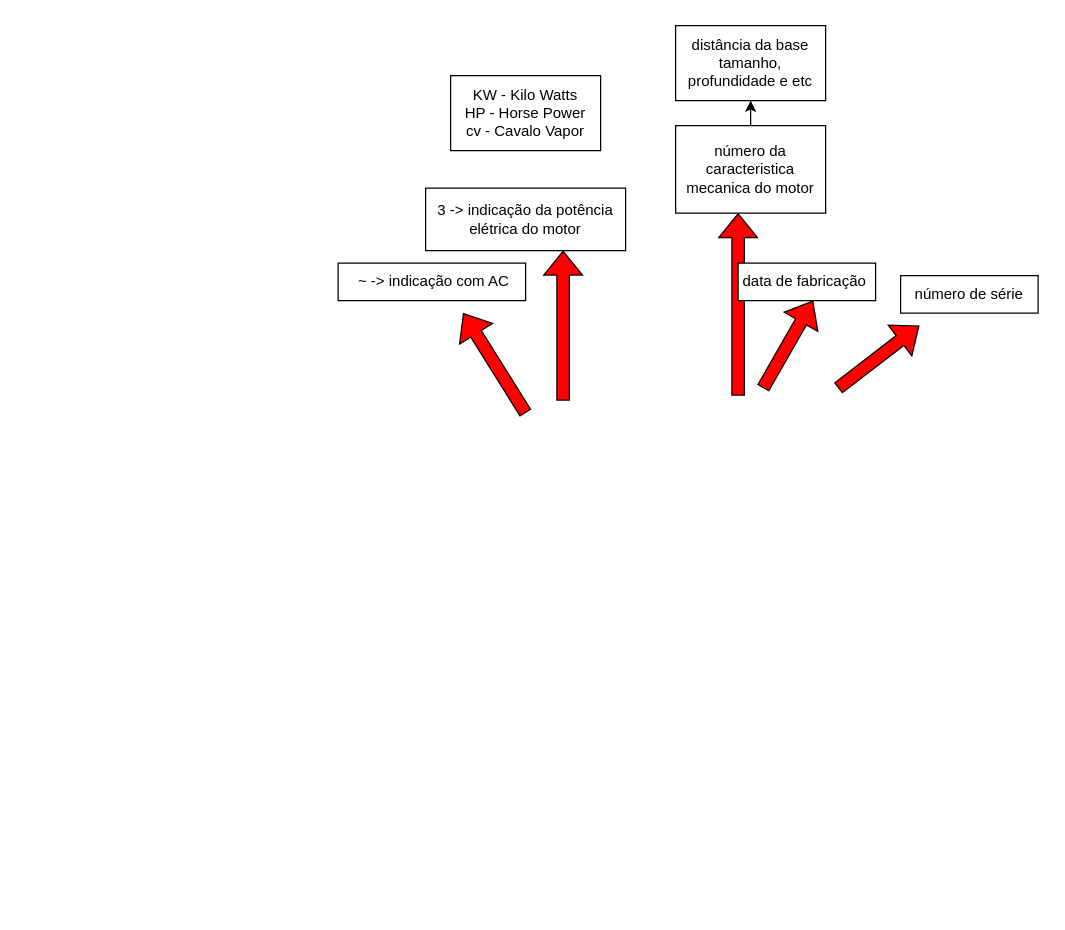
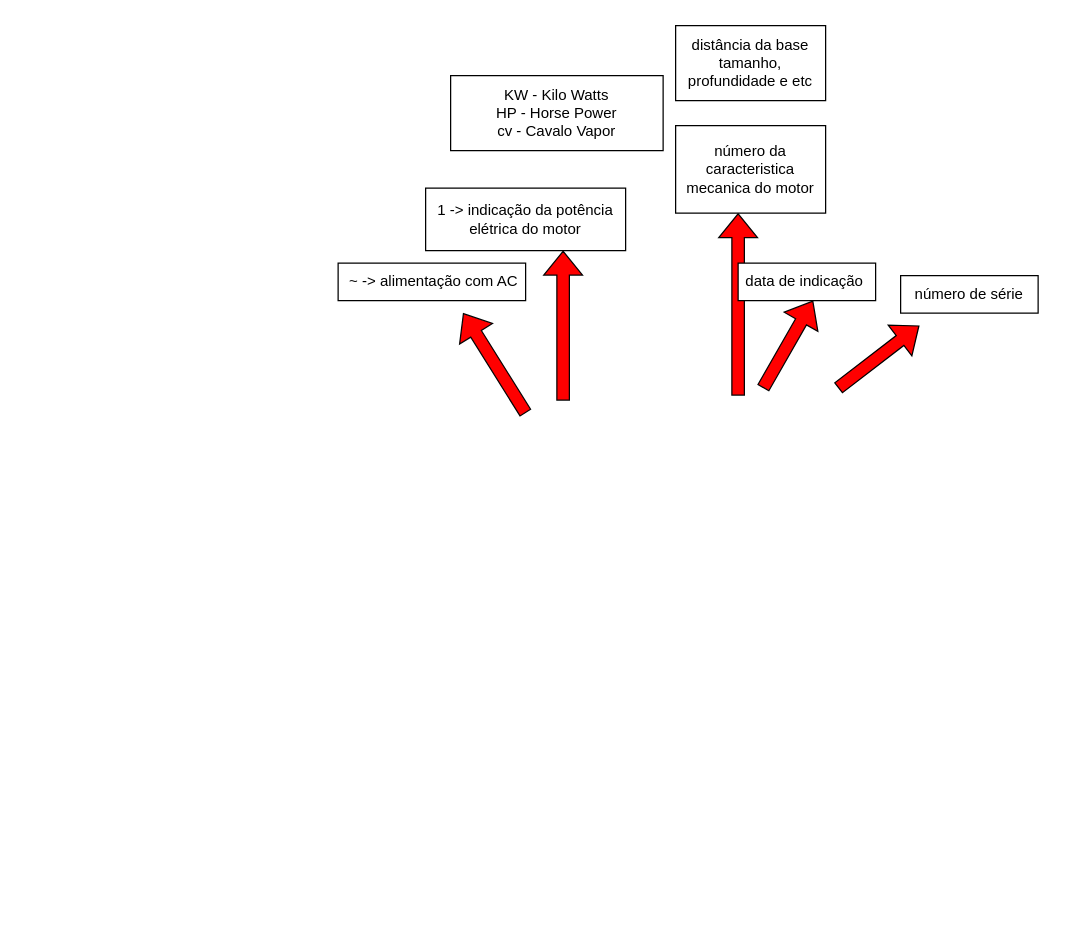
- <mxCell id="13" value="" style="edgeStyle=orthogonalEdgeStyle;rounded=0;orthogonalLoop=1;jettySize=auto;html=1;" edge="1" parent="1" source="14" target="15"><mxGeometry relative="1" as="geometry" /></mxCell>
- <mxCell id="10" value="KW - Kilo Watts&lt;div&gt;HP - Horse Power&lt;/div&gt;&lt;div&gt;cv - Cavalo Vapor&lt;/div&gt;" style="whiteSpace=wrap;html=1;rounded=0;" vertex="1" parent="1"><mxGeometry x="360" y="60" width="120" height="60" as="geometry" /></mxCell>
+ <mxCell id="10" value="KW - Kilo Watts&lt;div&gt;HP - Horse Power&lt;/div&gt;&lt;div&gt;cv - Cavalo Vapor&lt;/div&gt;" style="whiteSpace=wrap;html=1;rounded=0;" vertex="1" parent="1"><mxGeometry x="360" y="60" width="170" height="60" as="geometry" /></mxCell>
- <mxCell id="8" value="3 -&amp;gt; indicação da potência elétrica do motor" style="rounded=0;whiteSpace=wrap;html=1;" vertex="1" parent="1"><mxGeometry x="340" y="150" width="160" height="50" as="geometry" /></mxCell>
+ <mxCell id="8" value="1 -&amp;gt; indicação da potência elétrica do motor" style="rounded=0;whiteSpace=wrap;html=1;" vertex="1" parent="1"><mxGeometry x="340" y="150" width="160" height="50" as="geometry" /></mxCell>
- <mxCell id="7" value="&amp;nbsp;~ -&amp;gt; indicação com AC" style="rounded=0;whiteSpace=wrap;html=1;" vertex="1" parent="1"><mxGeometry x="270" y="210" width="150" height="30" as="geometry" /></mxCell>
+ <mxCell id="7" value="&amp;nbsp;~ -&amp;gt; alimentação com AC" style="rounded=0;whiteSpace=wrap;html=1;" vertex="1" parent="1"><mxGeometry x="270" y="210" width="150" height="30" as="geometry" /></mxCell>
- <mxCell id="12" value="data de fabricação&amp;nbsp;" style="rounded=0;whiteSpace=wrap;html=1;" vertex="1" parent="1"><mxGeometry x="590" y="210" width="110" height="30" as="geometry" /></mxCell>
+ <mxCell id="12" value="data de indicação&amp;nbsp;" style="rounded=0;whiteSpace=wrap;html=1;" vertex="1" parent="1"><mxGeometry x="590" y="210" width="110" height="30" as="geometry" /></mxCell>
